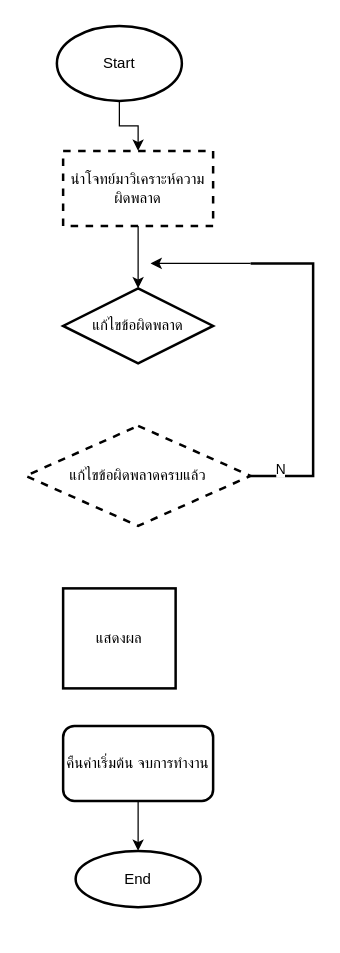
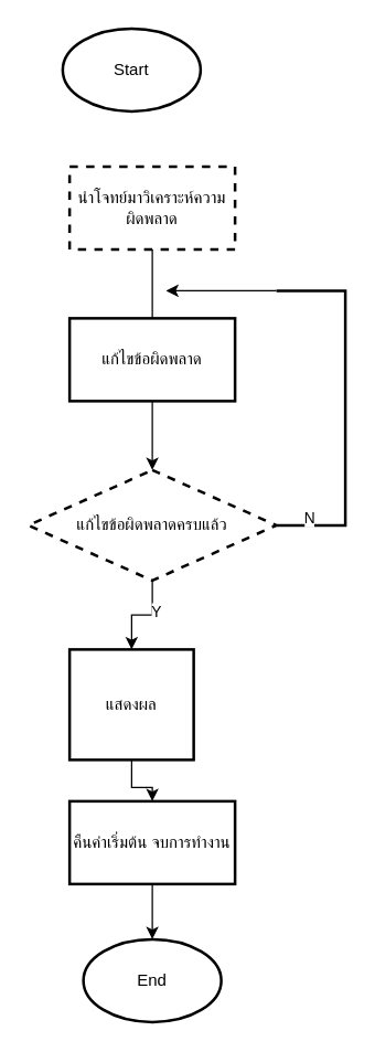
- <mxCell id="2" value="" style="edgeStyle=orthogonalEdgeStyle;rounded=0;orthogonalLoop=1;jettySize=auto;html=1;" edge="1" parent="1" source="3" target="5"><mxGeometry relative="1" as="geometry" /></mxCell>
- <mxCell id="4" value="" style="edgeStyle=orthogonalEdgeStyle;rounded=0;orthogonalLoop=1;jettySize=auto;html=1;" edge="1" parent="1" source="5" target="18"><mxGeometry relative="1" as="geometry" /></mxCell>
+ <mxCell id="4" value="" style="edgeStyle=orthogonalEdgeStyle;rounded=0;orthogonalLoop=1;jettySize=auto;html=1;endArrow=none;" edge="1" parent="1" source="5" target="18"><mxGeometry relative="1" as="geometry" /></mxCell>
- <mxCell id="18" value="แก้ไขข้อผิดพลาด" style="rhombus;whiteSpace=wrap;html=1;strokeWidth=2;" vertex="1" parent="1"><mxGeometry x="50" y="230" width="120" height="60" as="geometry" /></mxCell>
+ <mxCell id="18" value="แก้ไขข้อผิดพลาด" style="whiteSpace=wrap;html=1;strokeWidth=2;" vertex="1" parent="1"><mxGeometry x="50" y="230" width="120" height="60" as="geometry" /></mxCell>
+ <mxCell id="6" value="" style="edgeStyle=orthogonalEdgeStyle;rounded=0;orthogonalLoop=1;jettySize=auto;html=1;" edge="1" parent="1" source="18" target="9"><mxGeometry relative="1" as="geometry" /></mxCell>
+ <mxCell id="7" value="" style="edgeStyle=orthogonalEdgeStyle;rounded=0;orthogonalLoop=1;jettySize=auto;html=1;" edge="1" parent="1" source="9" target="11"><mxGeometry relative="1" as="geometry" /></mxCell>
+ <mxCell id="8" value="Y" style="edgeLabel;html=1;align=center;verticalAlign=middle;resizable=0;points=[];" vertex="1" connectable="0" parent="7"><mxGeometry x="-0.324" y="2" relative="1" as="geometry"><mxPoint as="offset" /></mxGeometry></mxCell>
+ <mxCell id="10" value="" style="edgeStyle=orthogonalEdgeStyle;rounded=0;orthogonalLoop=1;jettySize=auto;html=1;" edge="1" parent="1" source="11" target="16"><mxGeometry relative="1" as="geometry" /></mxCell>
- <mxCell id="16" value="คืนค่าเริ่มต้น จบการทำงาน" style="whiteSpace=wrap;html=1;strokeWidth=2;rounded=1;" vertex="1" parent="1"><mxGeometry x="50" y="580" width="120" height="60" as="geometry" /></mxCell>
+ <mxCell id="16" value="คืนค่าเริ่มต้น จบการทำงาน" style="whiteSpace=wrap;html=1;strokeWidth=2;" vertex="1" parent="1"><mxGeometry x="50" y="580" width="120" height="60" as="geometry" /></mxCell>
- <mxCell id="14" value="End" style="strokeWidth=2;html=1;shape=mxgraph.flowchart.start_1;whiteSpace=wrap;" vertex="1" parent="1"><mxGeometry x="60" y="680" width="100" height="45" as="geometry" /></mxCell>
+ <mxCell id="14" value="End" style="strokeWidth=2;html=1;shape=mxgraph.flowchart.start_1;whiteSpace=wrap;" vertex="1" parent="1"><mxGeometry x="60" y="680" width="100" height="60" as="geometry" /></mxCell>
